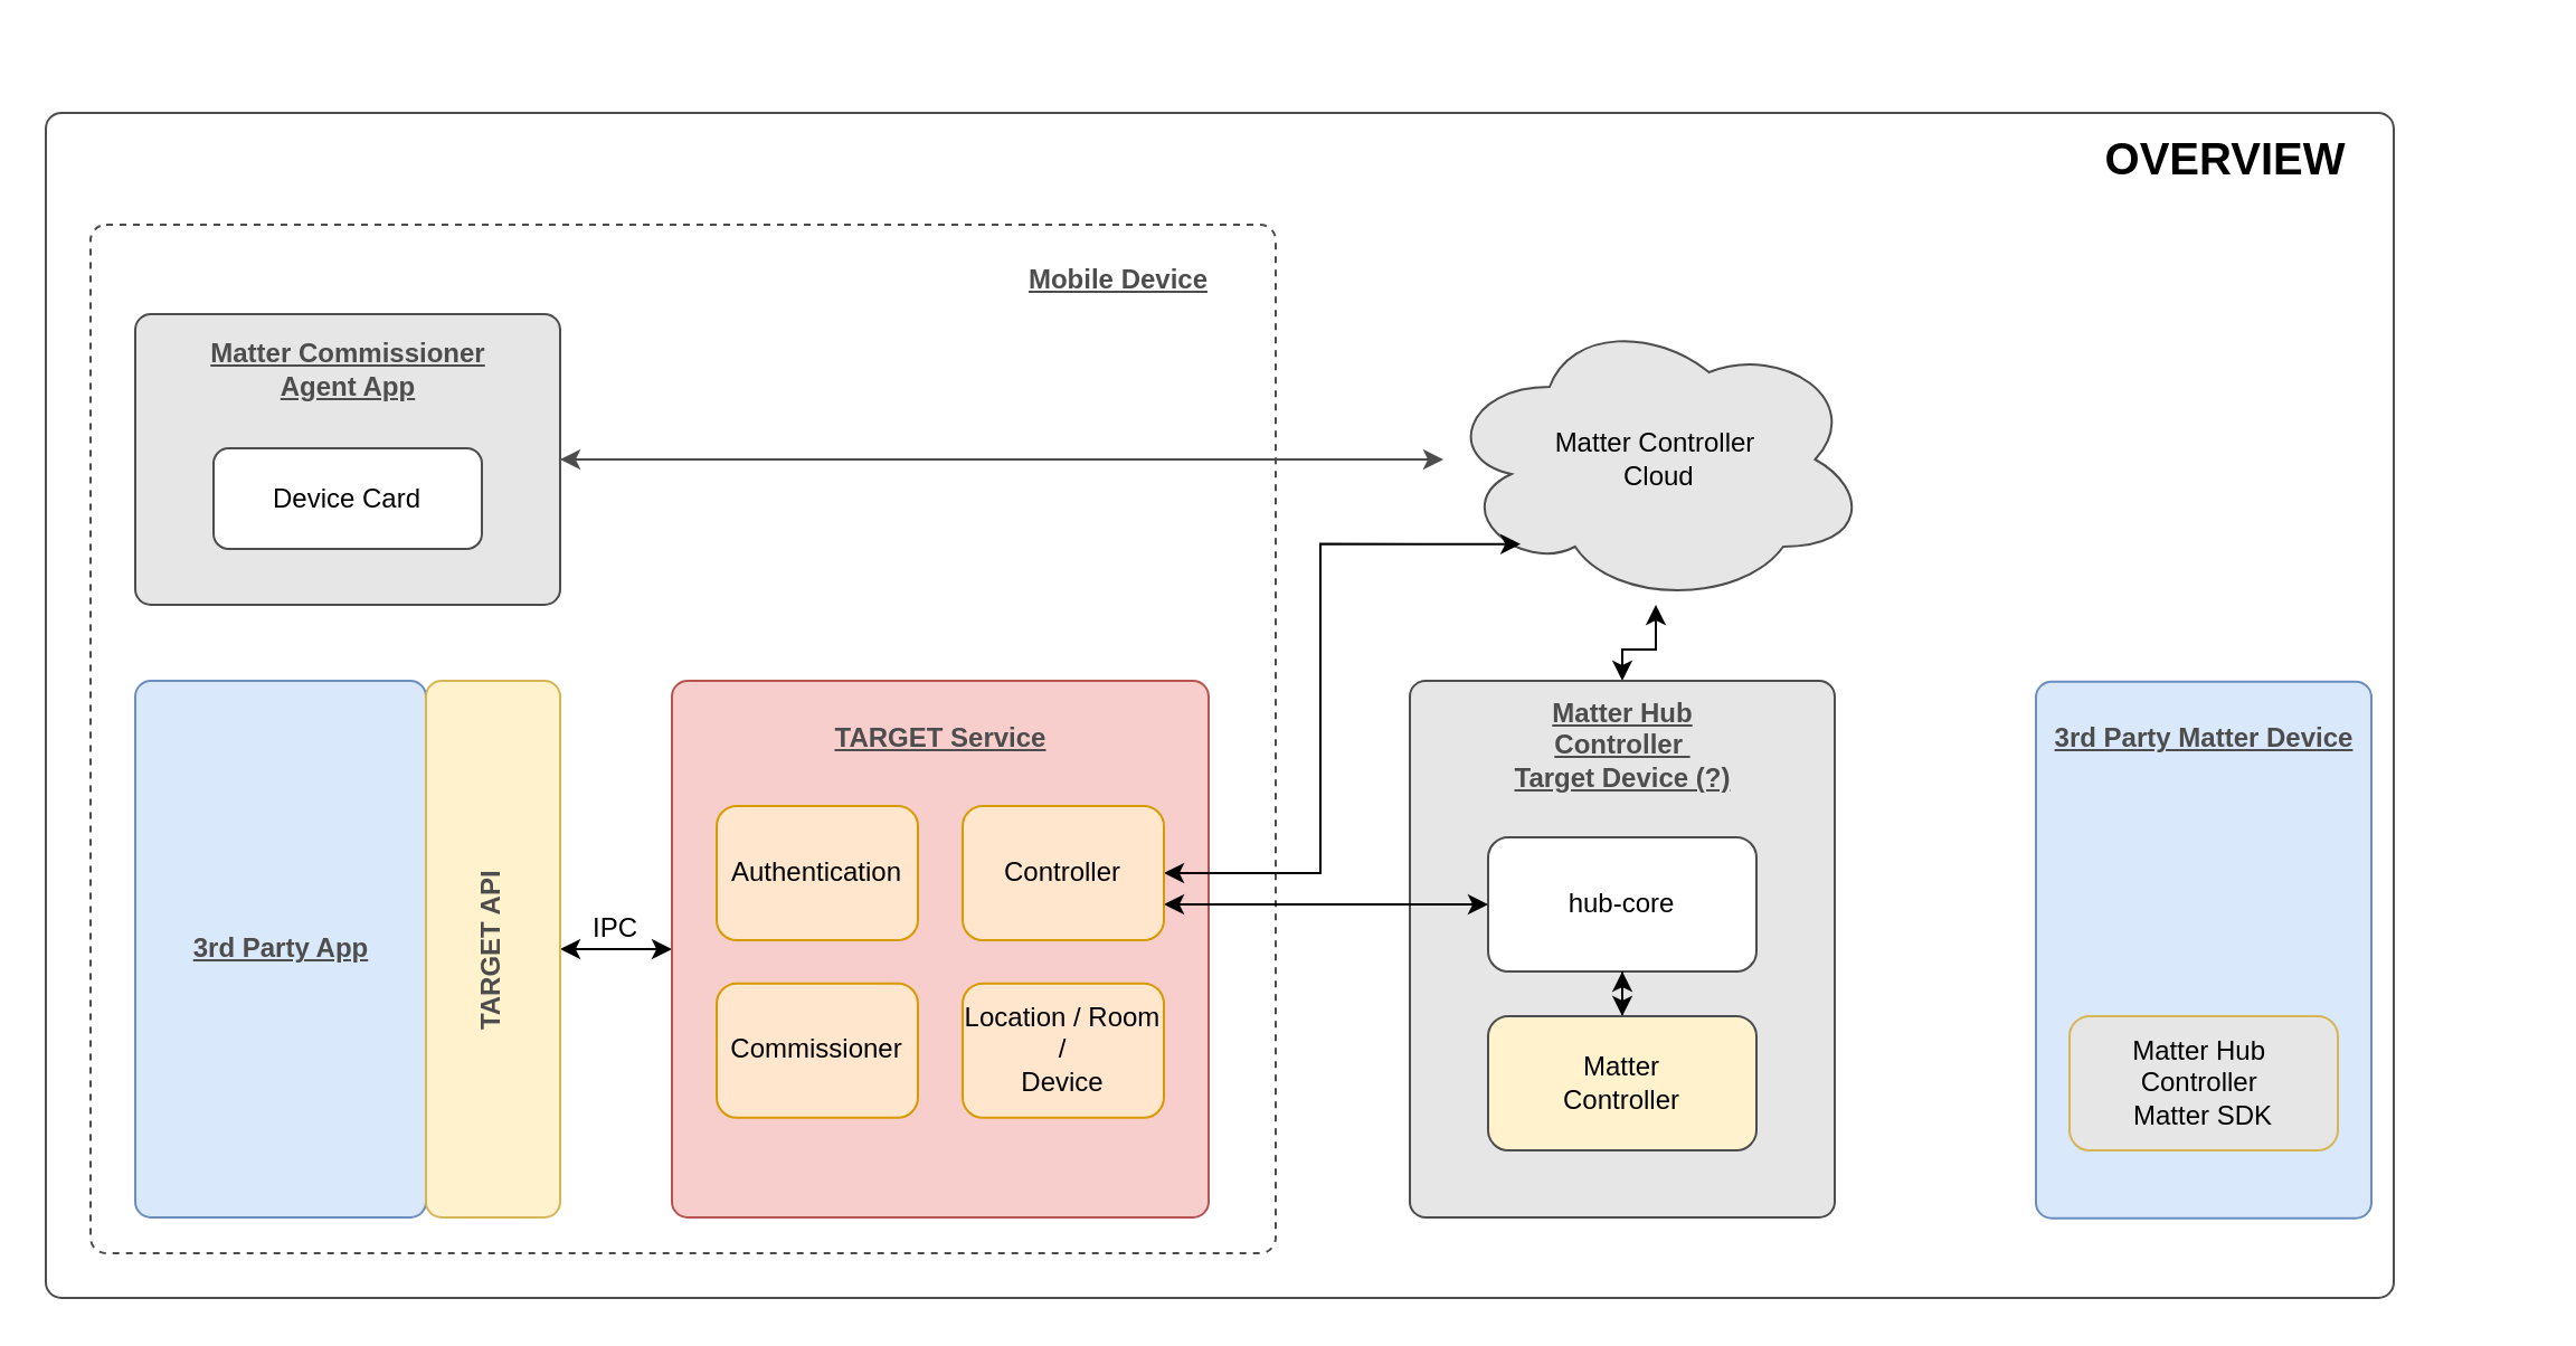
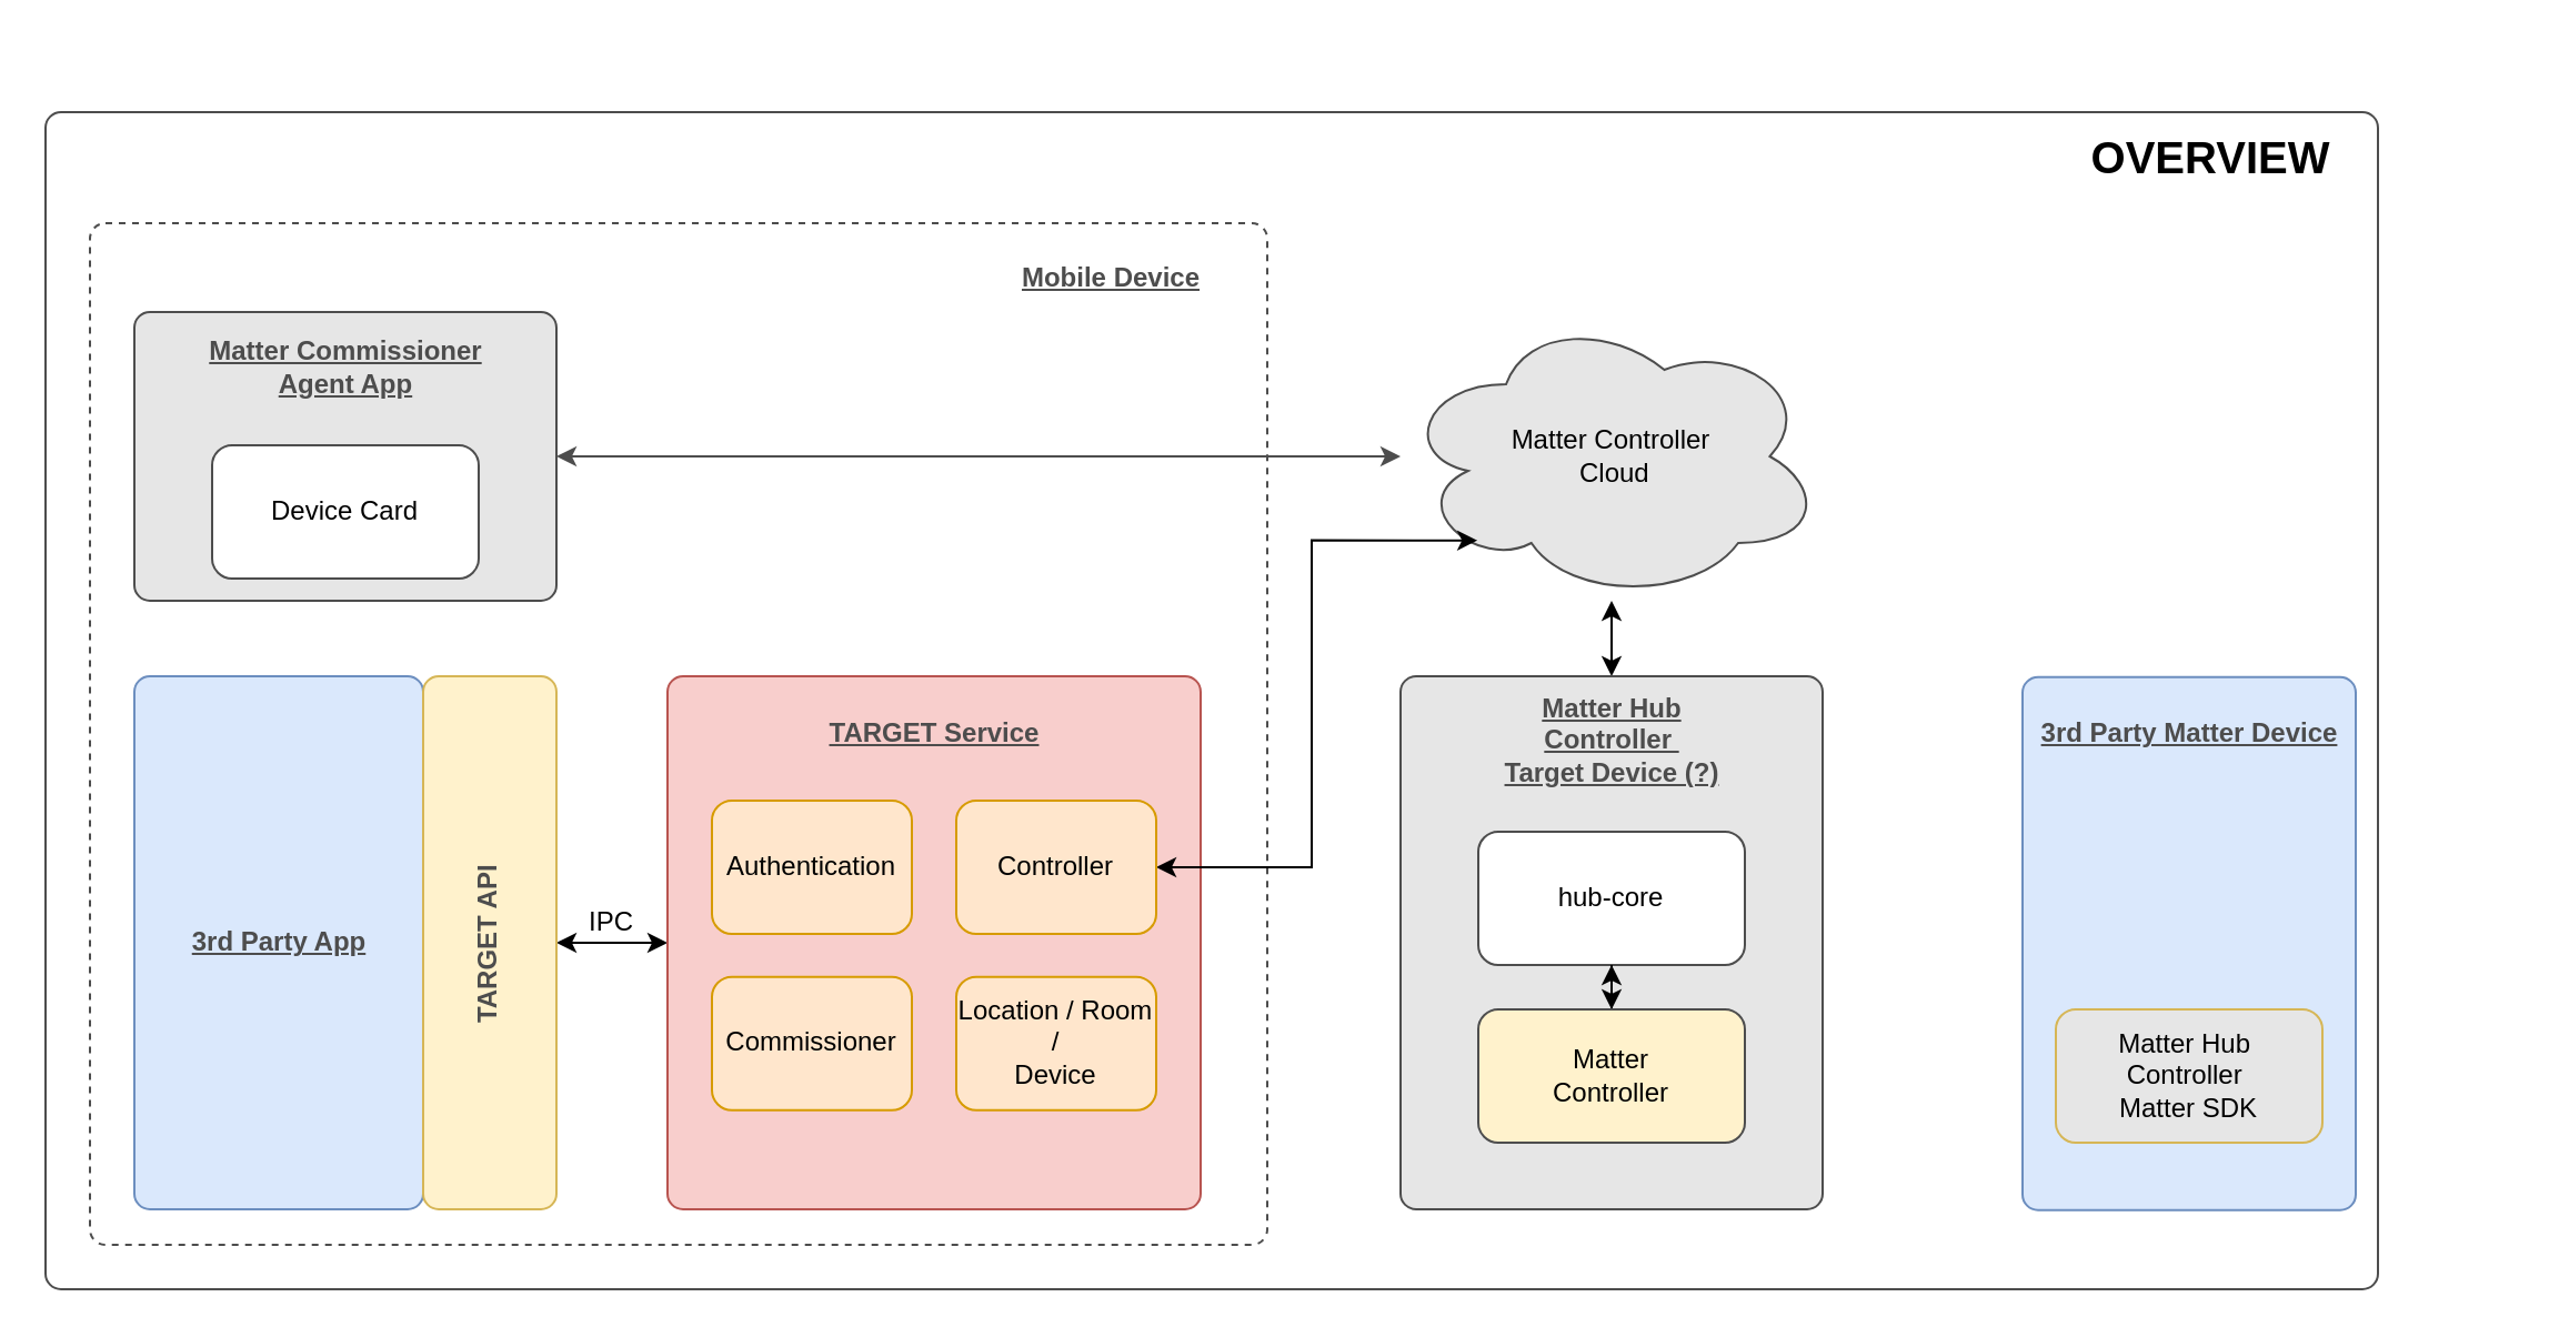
- <mxCell id="10" value="Matter Controller&lt;br&gt;&amp;nbsp;Cloud" style="ellipse;shape=cloud;whiteSpace=wrap;html=1;fillColor=#E6E6E6;strokeColor=#4D4D4D;fontStyle=0" vertex="1" parent="1"><mxGeometry x="645" y="140" width="190" height="130" as="geometry" /></mxCell>
+ <mxCell id="10" value="Matter Controller&lt;br&gt;&amp;nbsp;Cloud" style="ellipse;shape=cloud;whiteSpace=wrap;html=1;fillColor=#E6E6E6;strokeColor=#4D4D4D;fontStyle=0" vertex="1" parent="1"><mxGeometry x="630" y="140" width="190" height="130" as="geometry" /></mxCell>
- <mxCell id="7" value="Device Card" style="rounded=1;whiteSpace=wrap;html=1;strokeColor=#4D4D4D;" vertex="1" parent="1"><mxGeometry x="95" y="200" width="120" height="45" as="geometry" /></mxCell>
+ <mxCell id="7" value="Device Card" style="rounded=1;whiteSpace=wrap;html=1;strokeColor=#4D4D4D;" vertex="1" parent="1"><mxGeometry x="95" y="200" width="120" height="60" as="geometry" /></mxCell>
- <mxCell id="24" style="edgeStyle=orthogonalEdgeStyle;rounded=0;orthogonalLoop=1;jettySize=auto;html=1;entryX=0;entryY=0.5;entryDx=0;entryDy=0;startArrow=classic;startFill=1;" edge="1" parent="1" source="26" target="13"><mxGeometry relative="1" as="geometry"><Array as="points"><mxPoint x="550" y="404" /><mxPoint x="550" y="404" /></Array></mxGeometry></mxCell>
